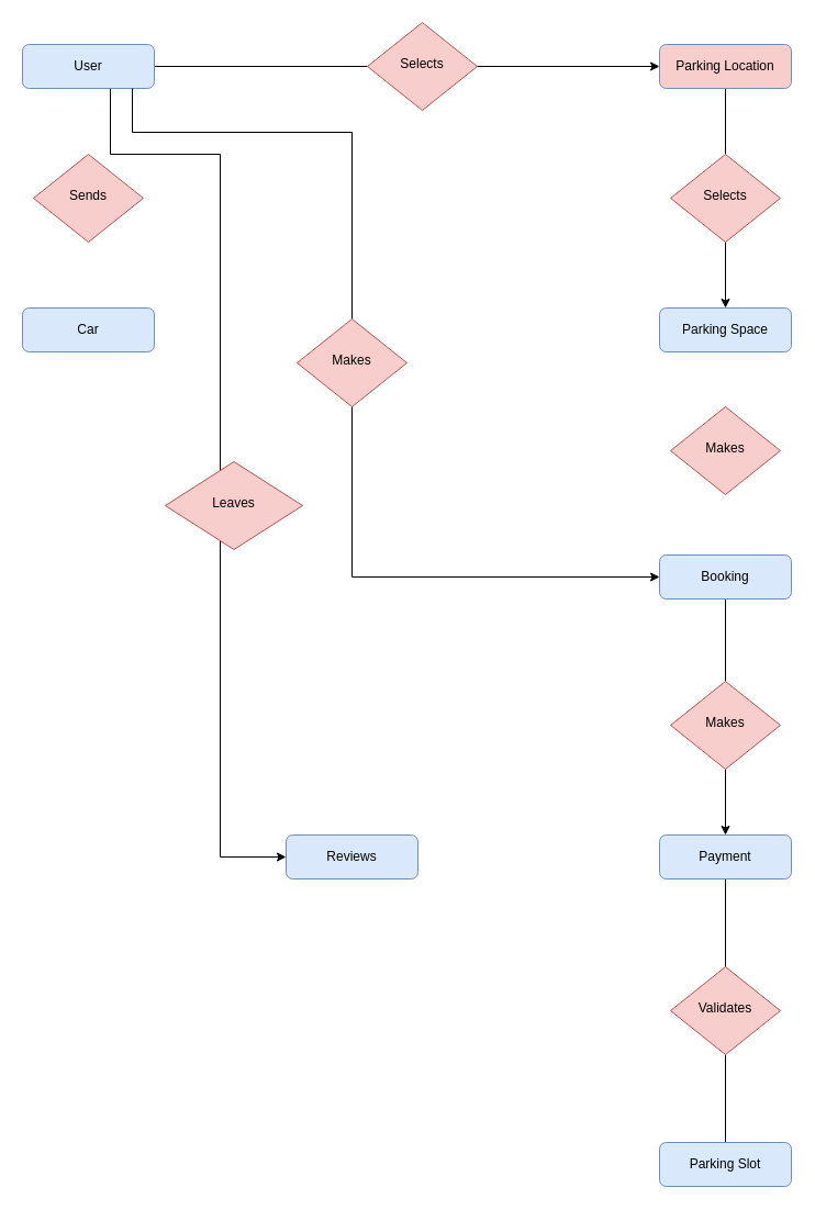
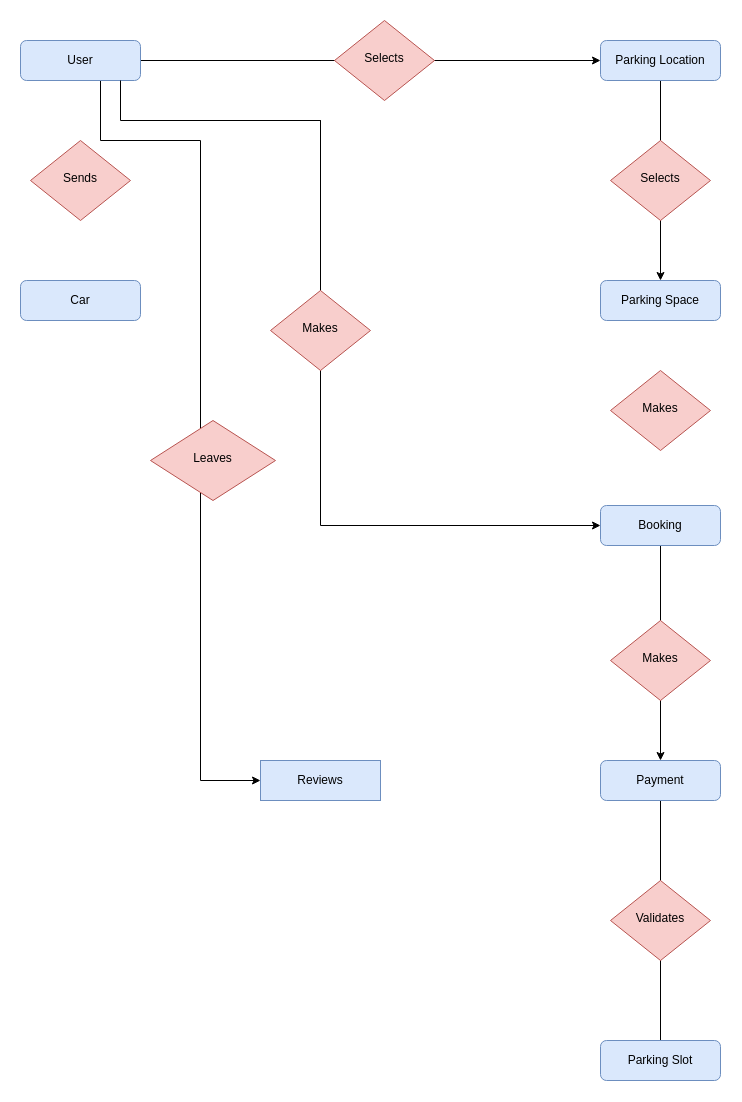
- <mxCell id="7" value="Parking Location" style="rounded=1;whiteSpace=wrap;html=1;fontSize=12;glass=0;strokeWidth=1;shadow=0;fillColor=#f8cecc;strokeColor=#6c8ebf;" parent="1" vertex="1"><mxGeometry x="600" y="40" width="120" height="40" as="geometry" /></mxCell>
+ <mxCell id="7" value="Parking Location" style="rounded=1;whiteSpace=wrap;html=1;fontSize=12;glass=0;strokeWidth=1;shadow=0;fillColor=#dae8fc;strokeColor=#6c8ebf;" parent="1" vertex="1"><mxGeometry x="600" y="40" width="120" height="40" as="geometry" /></mxCell>
- <mxCell id="13" value="Reviews" style="rounded=1;whiteSpace=wrap;html=1;fontSize=12;glass=0;strokeWidth=1;shadow=0;fillColor=#dae8fc;strokeColor=#6c8ebf;" vertex="1" parent="1"><mxGeometry x="260" y="760" width="120" height="40" as="geometry" /></mxCell>
+ <mxCell id="13" value="Reviews" style="whiteSpace=wrap;html=1;fontSize=12;glass=0;strokeWidth=1;shadow=0;fillColor=#dae8fc;strokeColor=#6c8ebf;rounded=0;" vertex="1" parent="1"><mxGeometry x="260" y="760" width="120" height="40" as="geometry" /></mxCell>
